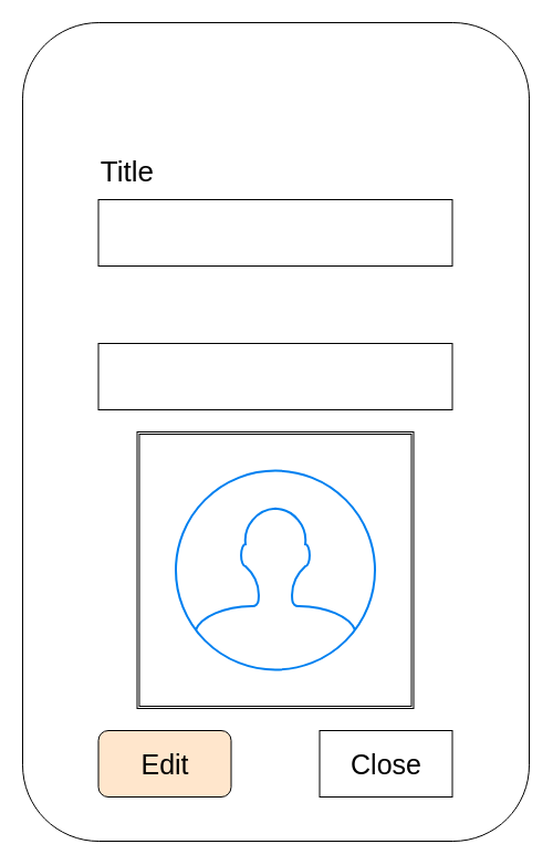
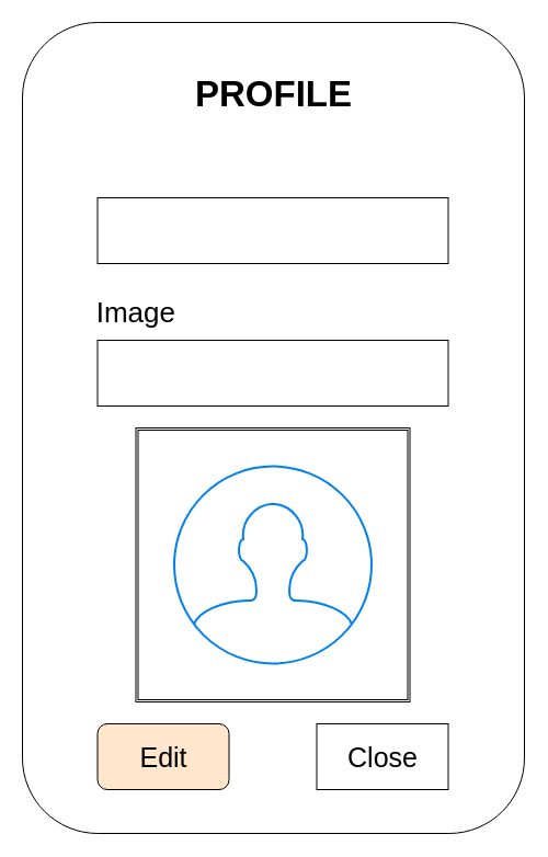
+ <mxCell id="6" value="PROFILE" style="text;html=1;strokeColor=none;fillColor=none;align=center;verticalAlign=middle;whiteSpace=wrap;rounded=0;fontSize=33;fontStyle=1" parent="1" vertex="1"><mxGeometry x="137.5" y="70" width="223" height="30" as="geometry" /></mxCell>
- <mxCell id="5" value="Title" style="text;html=1;strokeColor=none;fillColor=none;align=right;verticalAlign=middle;whiteSpace=wrap;rounded=0;fontSize=26;gradientColor=none;labelPosition=left;verticalLabelPosition=middle;" parent="1" vertex="1"><mxGeometry x="140.5" y="140" width="220" height="30" as="geometry" /></mxCell>
+ <mxCell id="9" value="Image" style="text;html=1;strokeColor=none;fillColor=none;align=right;verticalAlign=middle;whiteSpace=wrap;rounded=0;fontSize=26;gradientColor=none;labelPosition=left;verticalLabelPosition=middle;" parent="1" vertex="1"><mxGeometry x="161.5" y="270" width="220" height="30" as="geometry" /></mxCell>
